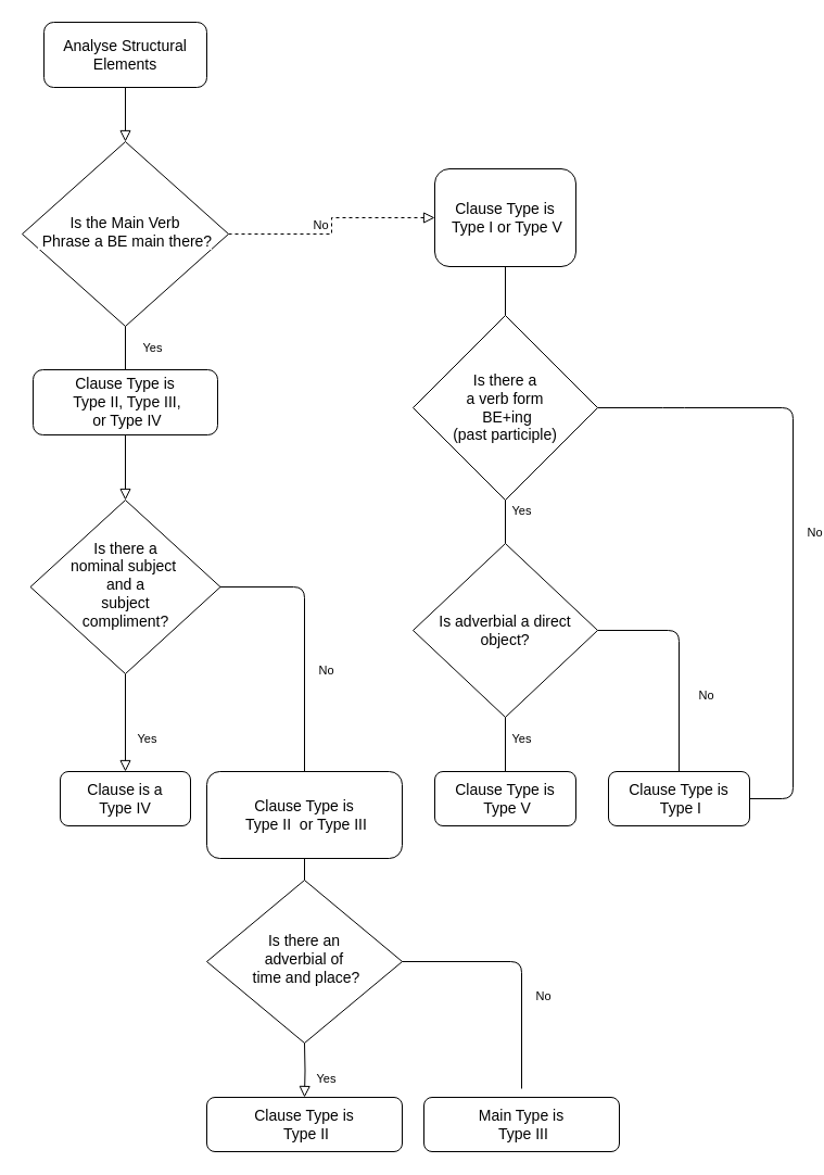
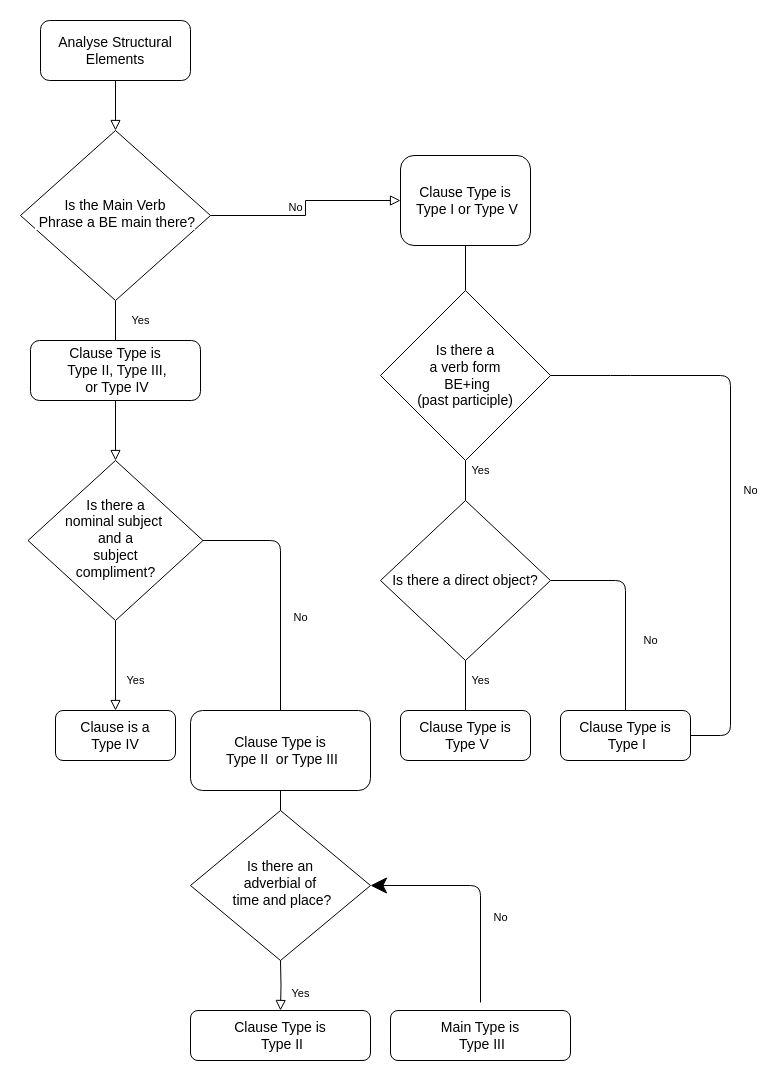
- <mxCell id="5" value="No" style="edgeStyle=orthogonalEdgeStyle;rounded=0;html=1;jettySize=auto;orthogonalLoop=1;fontSize=11;endArrow=block;endFill=0;endSize=8;strokeWidth=1;shadow=0;labelBackgroundColor=none;dashed=1;" parent="1" source="6" target="7" edge="1"><mxGeometry y="10" relative="1" as="geometry"><mxPoint as="offset" /></mxGeometry></mxCell>
+ <mxCell id="5" value="No" style="edgeStyle=orthogonalEdgeStyle;rounded=0;html=1;jettySize=auto;orthogonalLoop=1;fontSize=11;endArrow=block;endFill=0;endSize=8;strokeWidth=1;shadow=0;labelBackgroundColor=none;" parent="1" source="6" target="7" edge="1"><mxGeometry y="10" relative="1" as="geometry"><mxPoint as="offset" /></mxGeometry></mxCell>
- <mxCell id="15" value="&lt;font style=&quot;font-size: 14px&quot;&gt;Is adverbial a direct object?&lt;/font&gt;" style="rhombus;whiteSpace=wrap;html=1;hachureGap=4;pointerEvents=0;" parent="1" vertex="1"><mxGeometry x="380" y="500" width="170" height="160" as="geometry" /></mxCell>
+ <mxCell id="15" value="&lt;font style=&quot;font-size: 14px&quot;&gt;Is there a direct object?&lt;/font&gt;" style="rhombus;whiteSpace=wrap;html=1;hachureGap=4;pointerEvents=0;" parent="1" vertex="1"><mxGeometry x="380" y="500" width="170" height="160" as="geometry" /></mxCell>
- <mxCell id="27" value="No" style="endArrow=none;html=1;startSize=14;endSize=14;sourcePerimeterSpacing=8;targetPerimeterSpacing=8;entryX=1;entryY=0.5;entryDx=0;entryDy=0;" parent="1" source="25" target="23" edge="1"><mxGeometry x="-0.25" y="-20" width="50" height="50" relative="1" as="geometry"><mxPoint x="445" y="1060" as="sourcePoint" /><mxPoint x="400" y="885" as="targetPoint" /><Array as="points"><mxPoint x="480" y="885" /></Array><mxPoint as="offset" /></mxGeometry></mxCell>
+ <mxCell id="27" value="No" style="endArrow=classic;html=1;startSize=14;endSize=14;sourcePerimeterSpacing=8;targetPerimeterSpacing=8;entryX=1;entryY=0.5;entryDx=0;entryDy=0;" parent="1" source="25" target="23" edge="1"><mxGeometry x="-0.25" y="-20" width="50" height="50" relative="1" as="geometry"><mxPoint x="445" y="1060" as="sourcePoint" /><mxPoint x="400" y="885" as="targetPoint" /><Array as="points"><mxPoint x="480" y="885" /></Array><mxPoint as="offset" /></mxGeometry></mxCell>
